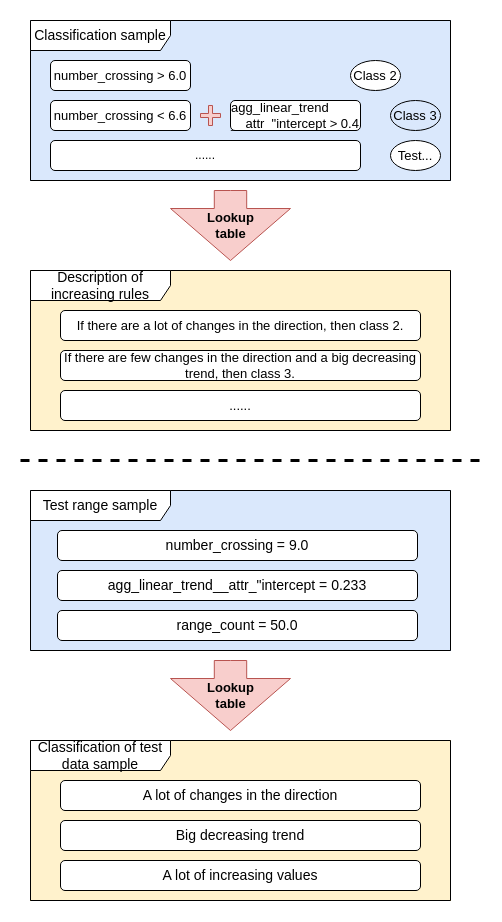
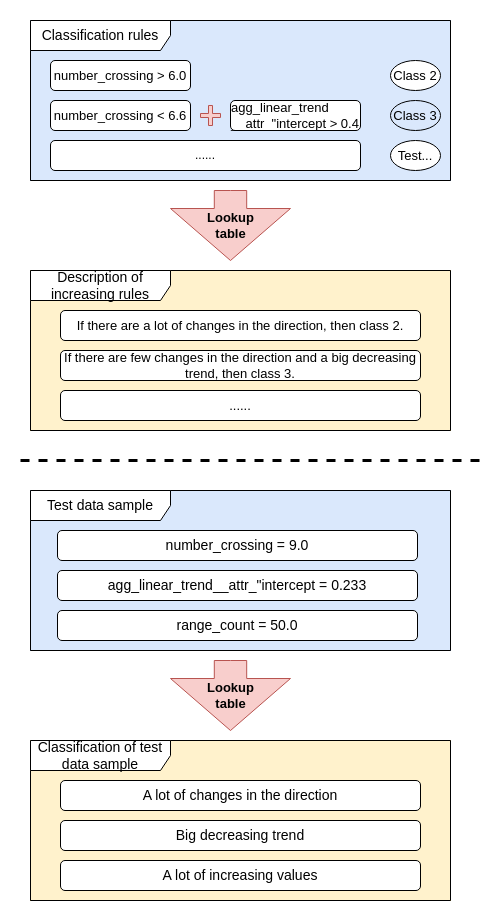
- <mxCell id="10" value="Classification sample" style="shape=umlFrame;whiteSpace=wrap;html=1;pointerEvents=0;width=140;height=30;fontSize=14;" parent="7" vertex="1"><mxGeometry width="420" height="160" as="geometry" /></mxCell>
+ <mxCell id="10" value="Classification rules" style="shape=umlFrame;whiteSpace=wrap;html=1;pointerEvents=0;width=140;height=30;fontSize=14;" parent="7" vertex="1"><mxGeometry width="420" height="160" as="geometry" /></mxCell>
- <mxCell id="12" value="Class 2" style="ellipse;whiteSpace=wrap;html=1;fontSize=13;" parent="7" vertex="1"><mxGeometry x="320" y="40" width="50" height="30" as="geometry" /></mxCell>
+ <mxCell id="12" value="Class 2" style="ellipse;whiteSpace=wrap;html=1;fontSize=13;" parent="7" vertex="1"><mxGeometry x="360" y="40" width="50" height="30" as="geometry" /></mxCell>
- <mxCell id="26" value="Test range sample" style="shape=umlFrame;whiteSpace=wrap;html=1;pointerEvents=0;width=140;height=30;fontSize=14;" parent="22" vertex="1"><mxGeometry width="420" height="160" as="geometry" /></mxCell>
+ <mxCell id="26" value="Test data sample" style="shape=umlFrame;whiteSpace=wrap;html=1;pointerEvents=0;width=140;height=30;fontSize=14;" parent="22" vertex="1"><mxGeometry width="420" height="160" as="geometry" /></mxCell>
